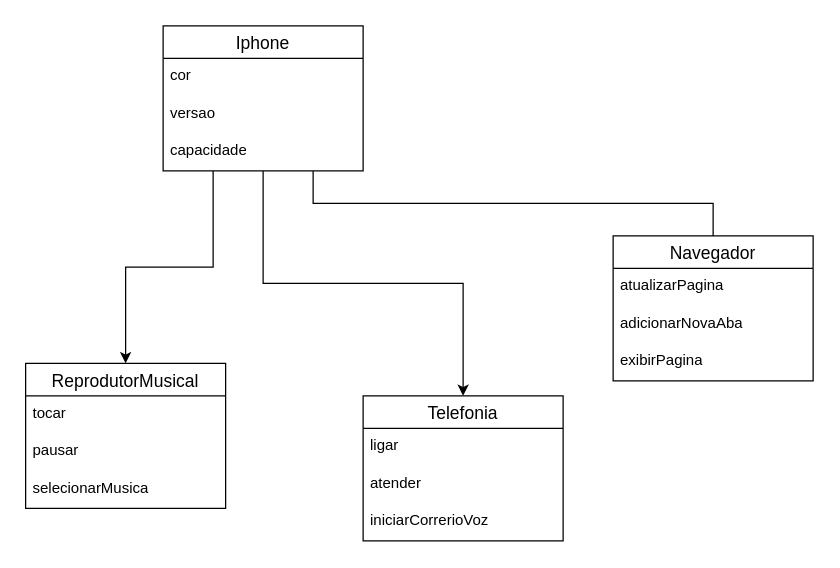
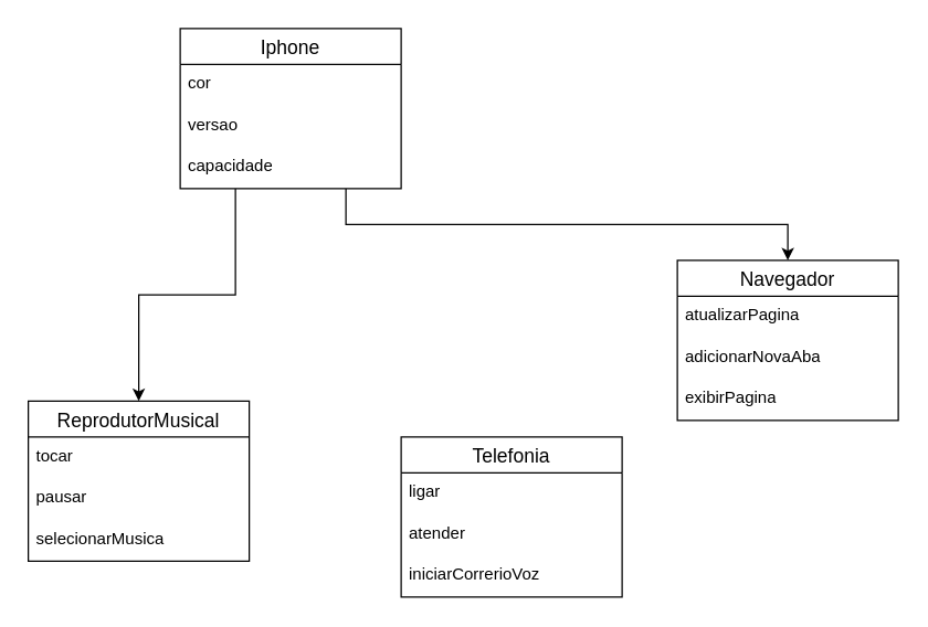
- <mxCell id="4" style="edgeStyle=orthogonalEdgeStyle;rounded=0;orthogonalLoop=1;jettySize=auto;html=1;exitX=0.75;exitY=1;exitDx=0;exitDy=0;entryX=0.5;entryY=0;entryDx=0;entryDy=0;endArrow=none;" edge="1" parent="1" source="5" target="17"><mxGeometry relative="1" as="geometry" /></mxCell>
+ <mxCell id="4" style="edgeStyle=orthogonalEdgeStyle;rounded=0;orthogonalLoop=1;jettySize=auto;html=1;exitX=0.75;exitY=1;exitDx=0;exitDy=0;entryX=0.5;entryY=0;entryDx=0;entryDy=0;" edge="1" parent="1" source="5" target="17"><mxGeometry relative="1" as="geometry" /></mxCell>
- <mxCell id="3" style="edgeStyle=orthogonalEdgeStyle;rounded=0;orthogonalLoop=1;jettySize=auto;html=1;exitX=0.5;exitY=1;exitDx=0;exitDy=0;entryX=0.5;entryY=0;entryDx=0;entryDy=0;" edge="1" parent="1" source="5" target="13"><mxGeometry relative="1" as="geometry" /></mxCell>
